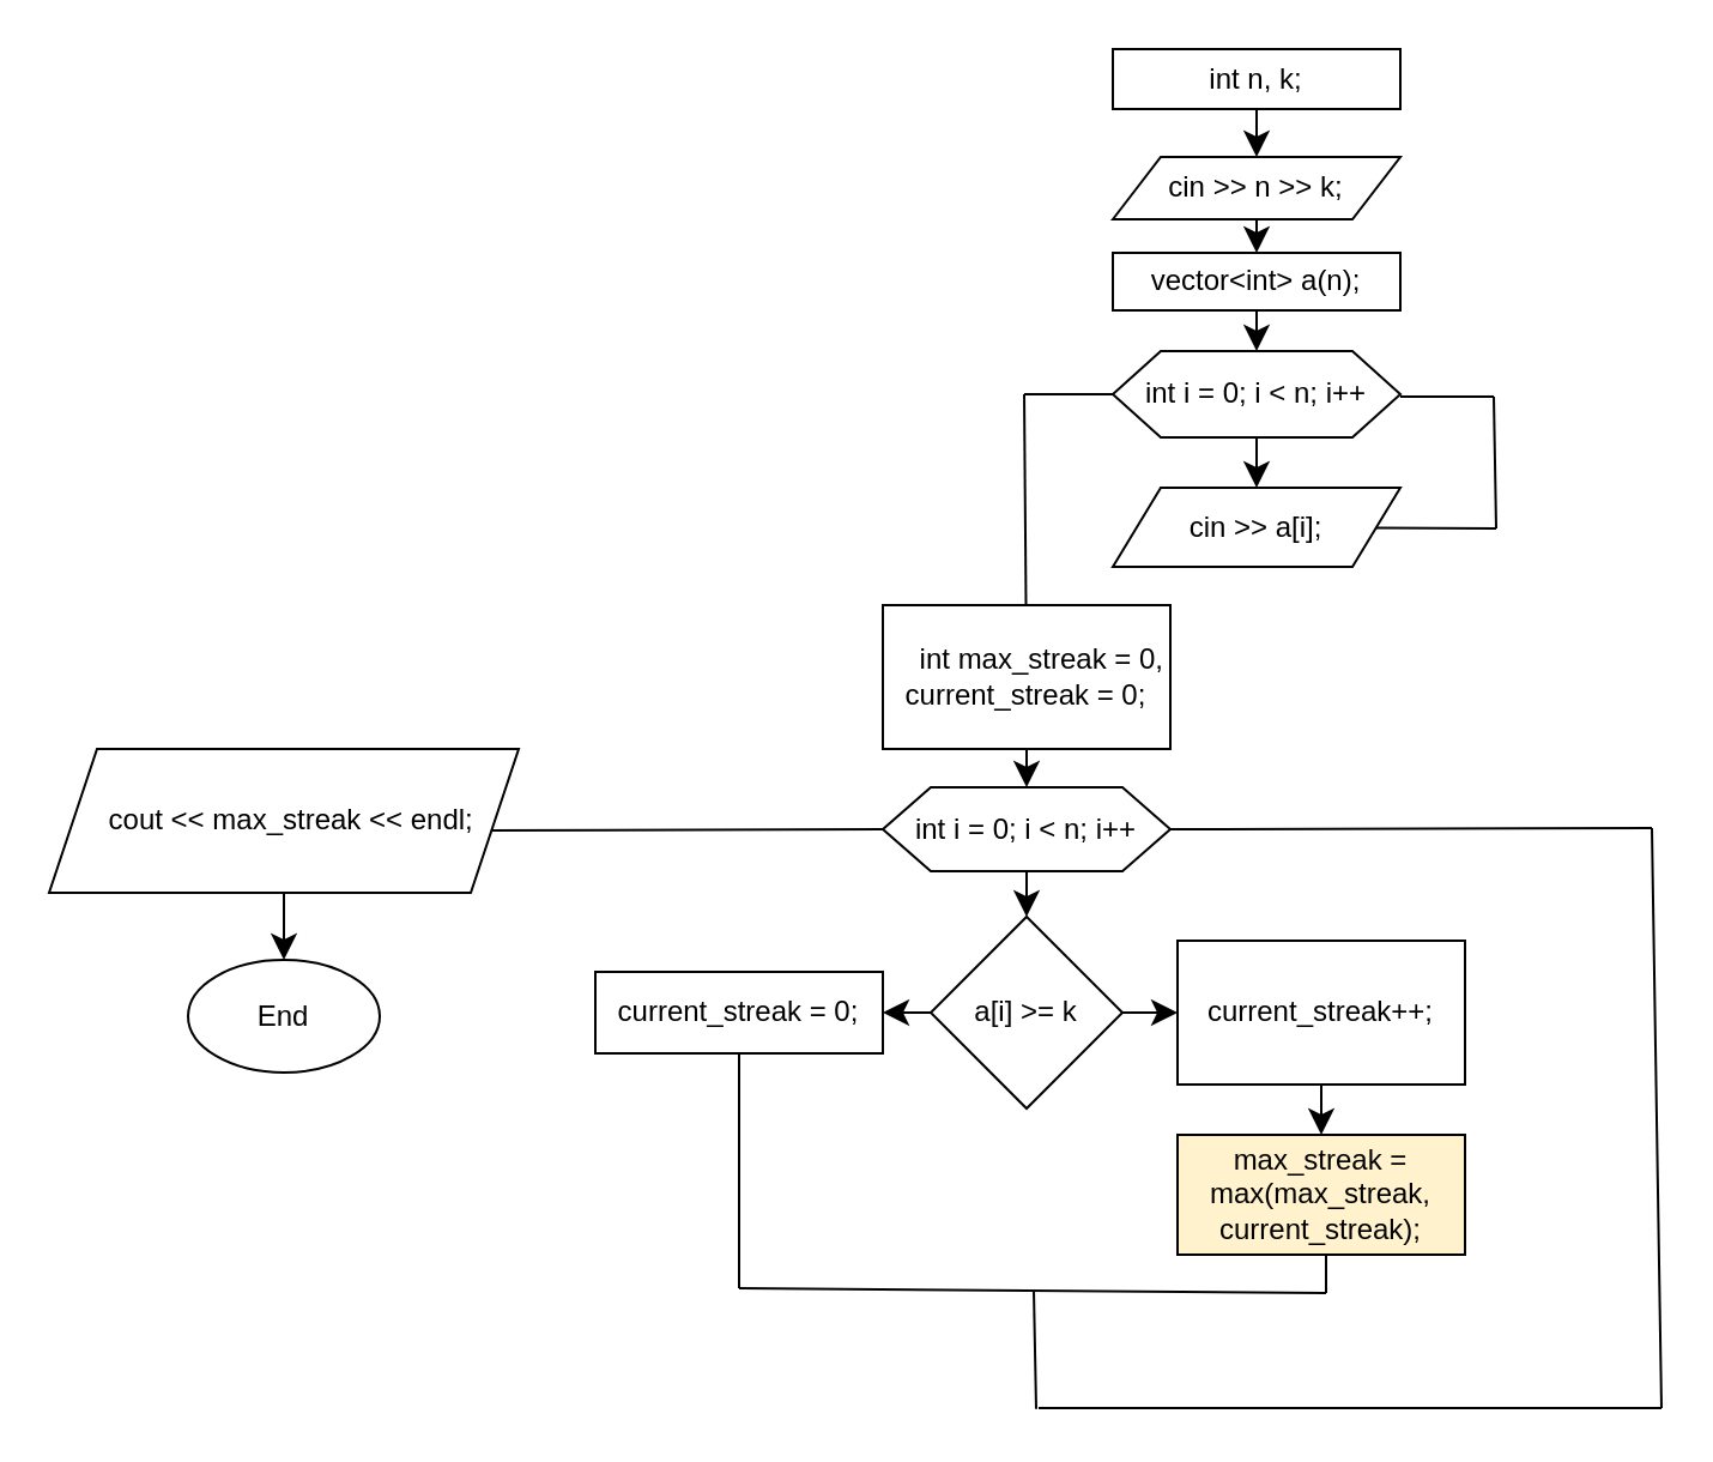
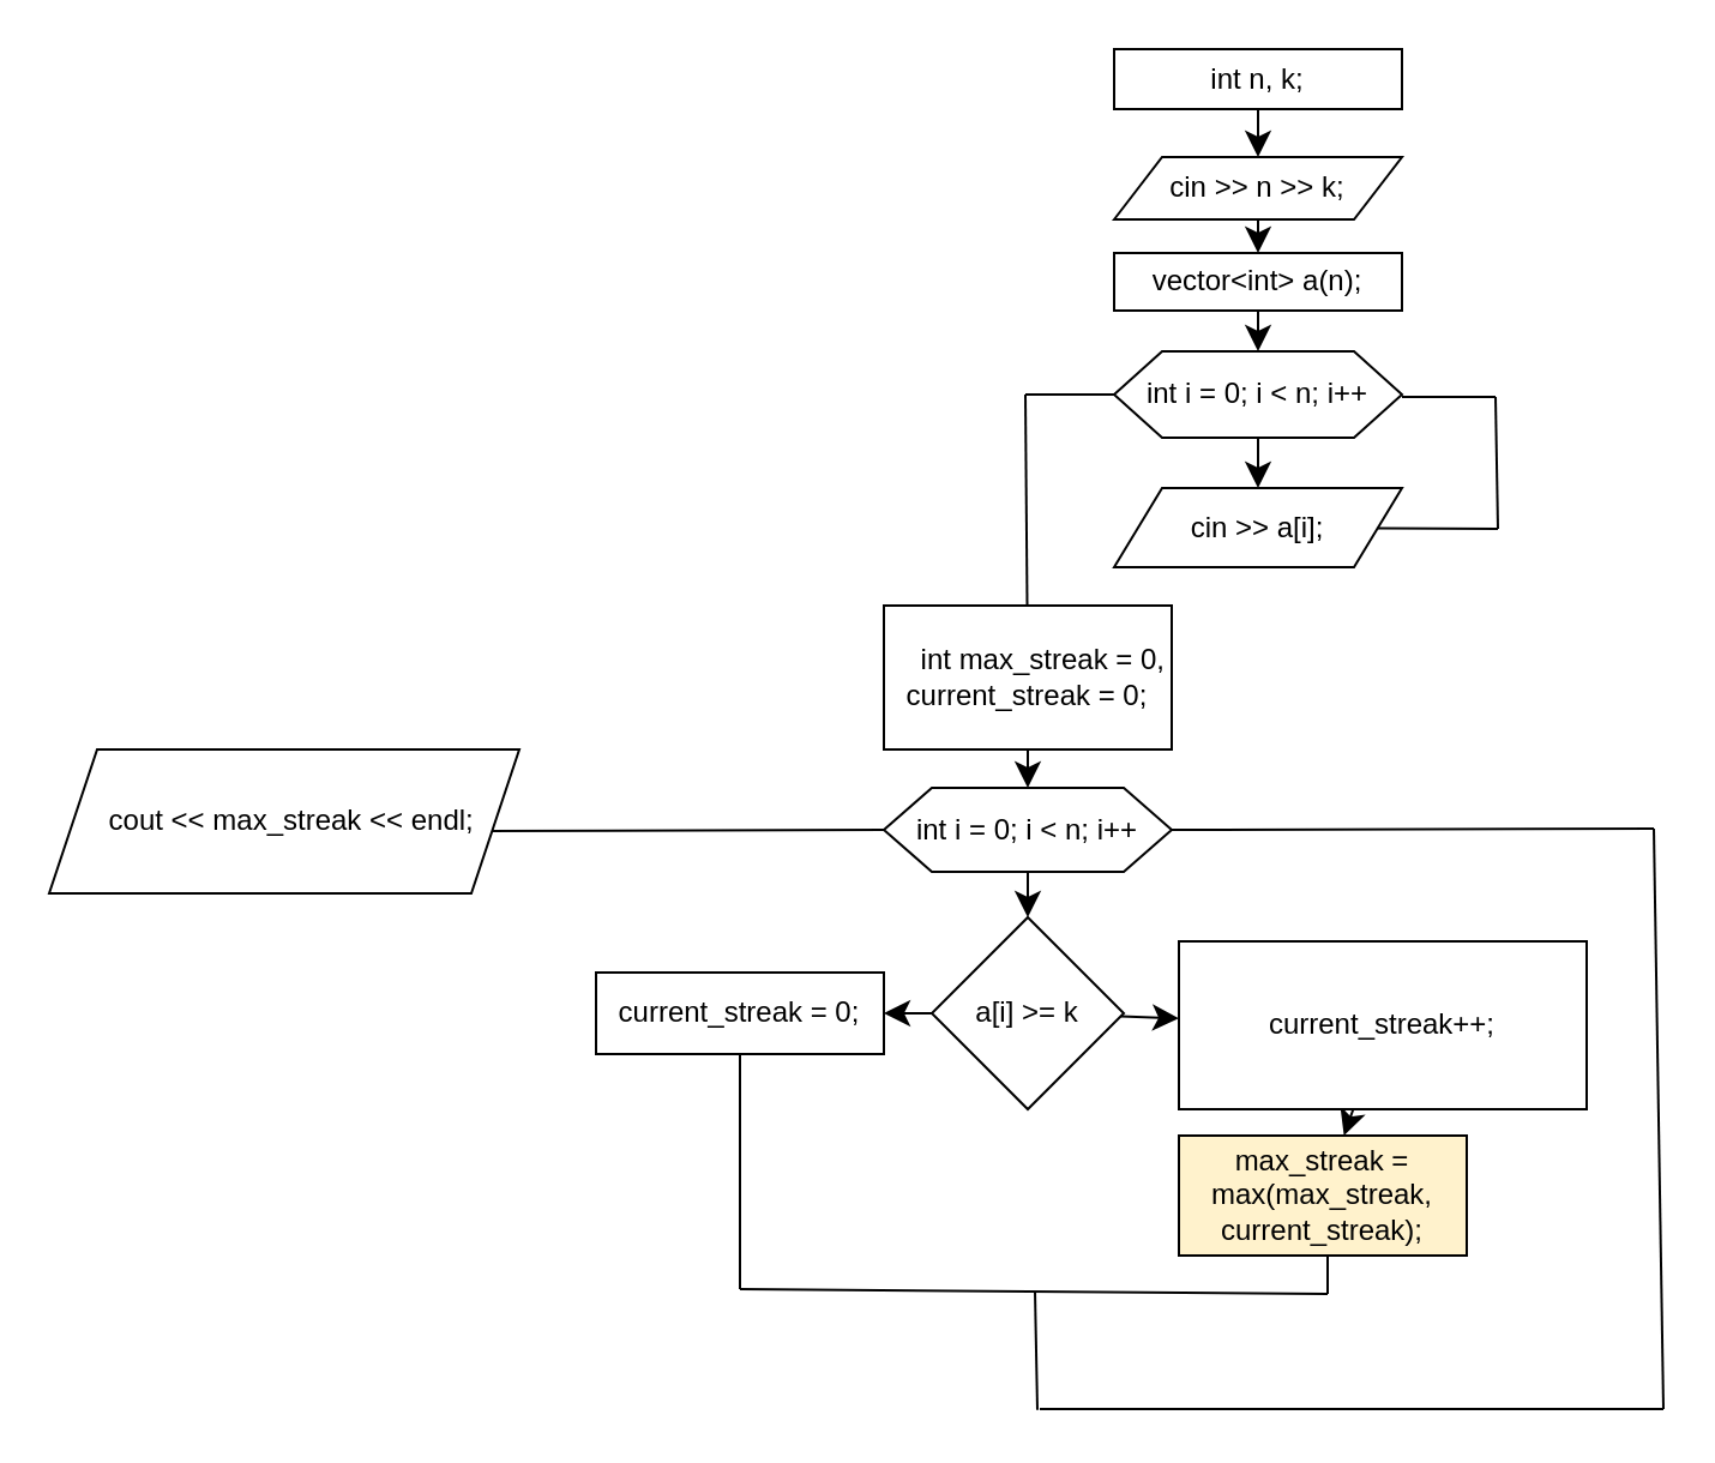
- <mxCell id="35" value="" style="edgeStyle=none;curved=1;rounded=0;orthogonalLoop=1;jettySize=auto;html=1;fontSize=12;startSize=8;endSize=8;" edge="1" parent="1" source="36" target="37"><mxGeometry relative="1" as="geometry" /></mxCell>
- <mxCell id="24" value="current_streak++;" style="whiteSpace=wrap;html=1;rounded=0;" vertex="1" parent="1"><mxGeometry x="491" y="392" width="120" height="60" as="geometry" /></mxCell>
+ <mxCell id="24" value="current_streak++;" style="whiteSpace=wrap;html=1;rounded=0;" vertex="1" parent="1"><mxGeometry x="491" y="392" width="170" height="70" as="geometry" /></mxCell>
- <mxCell id="37" value="End" style="ellipse;whiteSpace=wrap;html=1;" vertex="1" parent="1"><mxGeometry x="78" y="400" width="80" height="47" as="geometry" /></mxCell>
